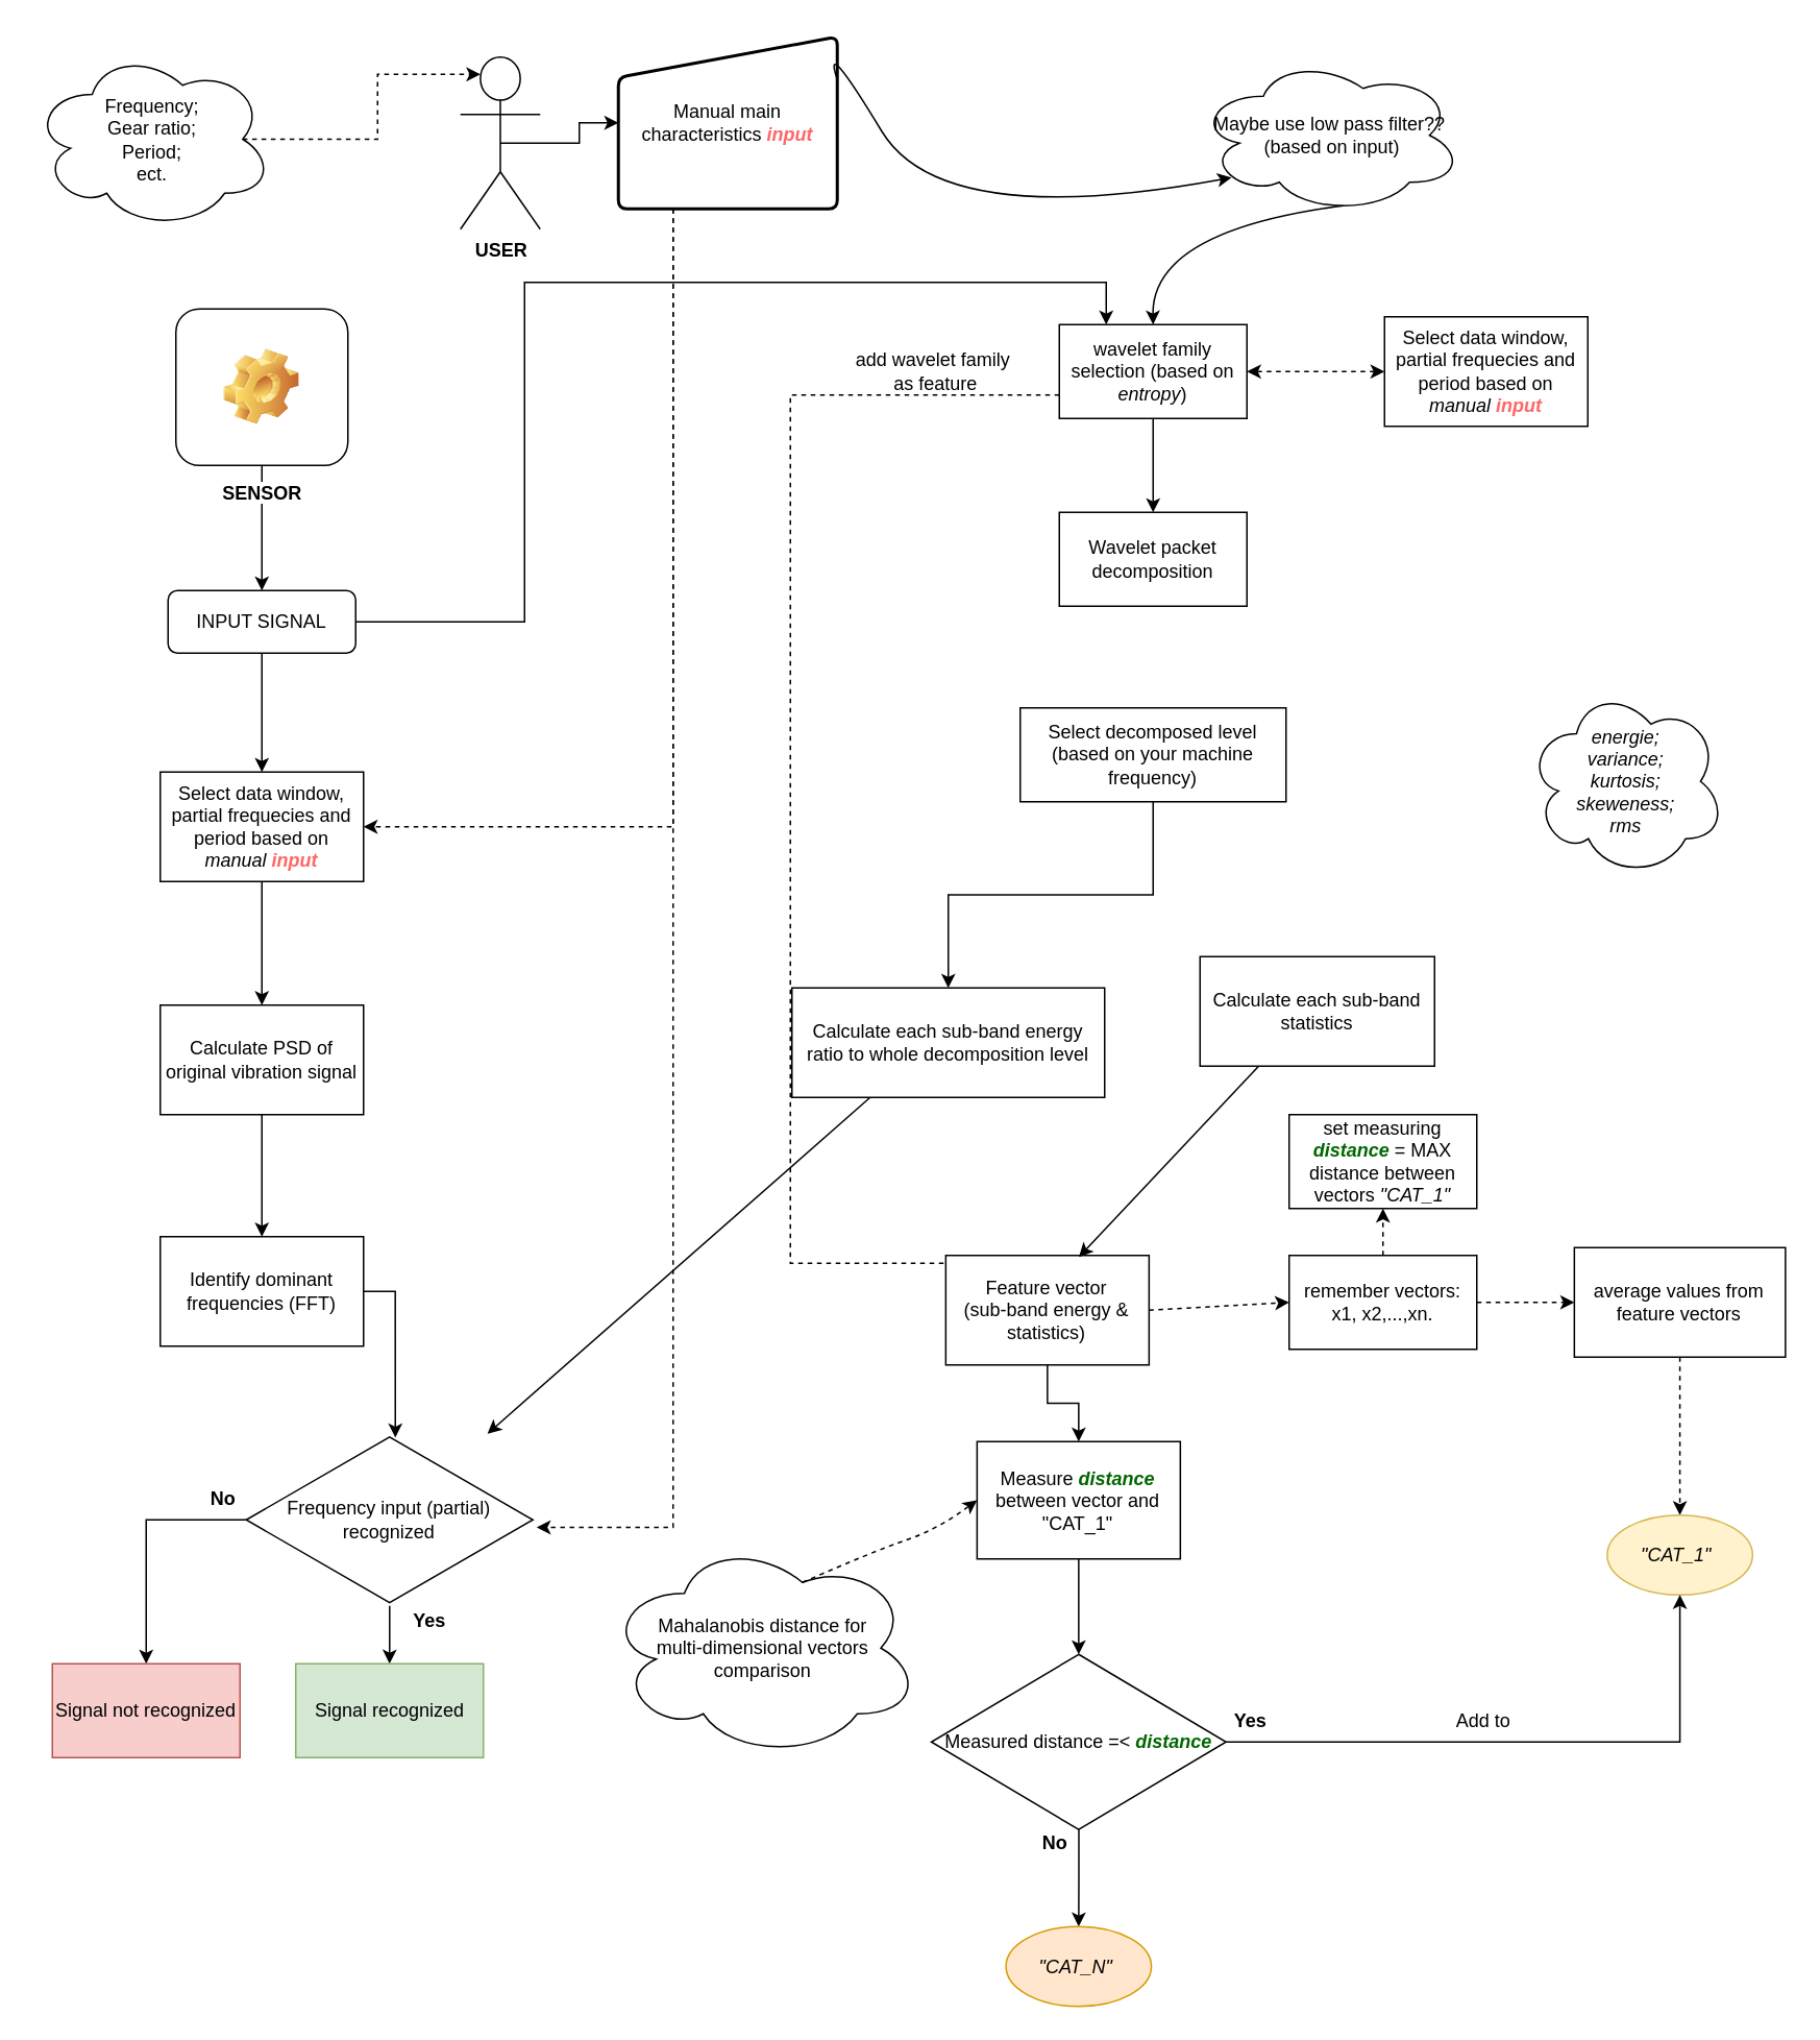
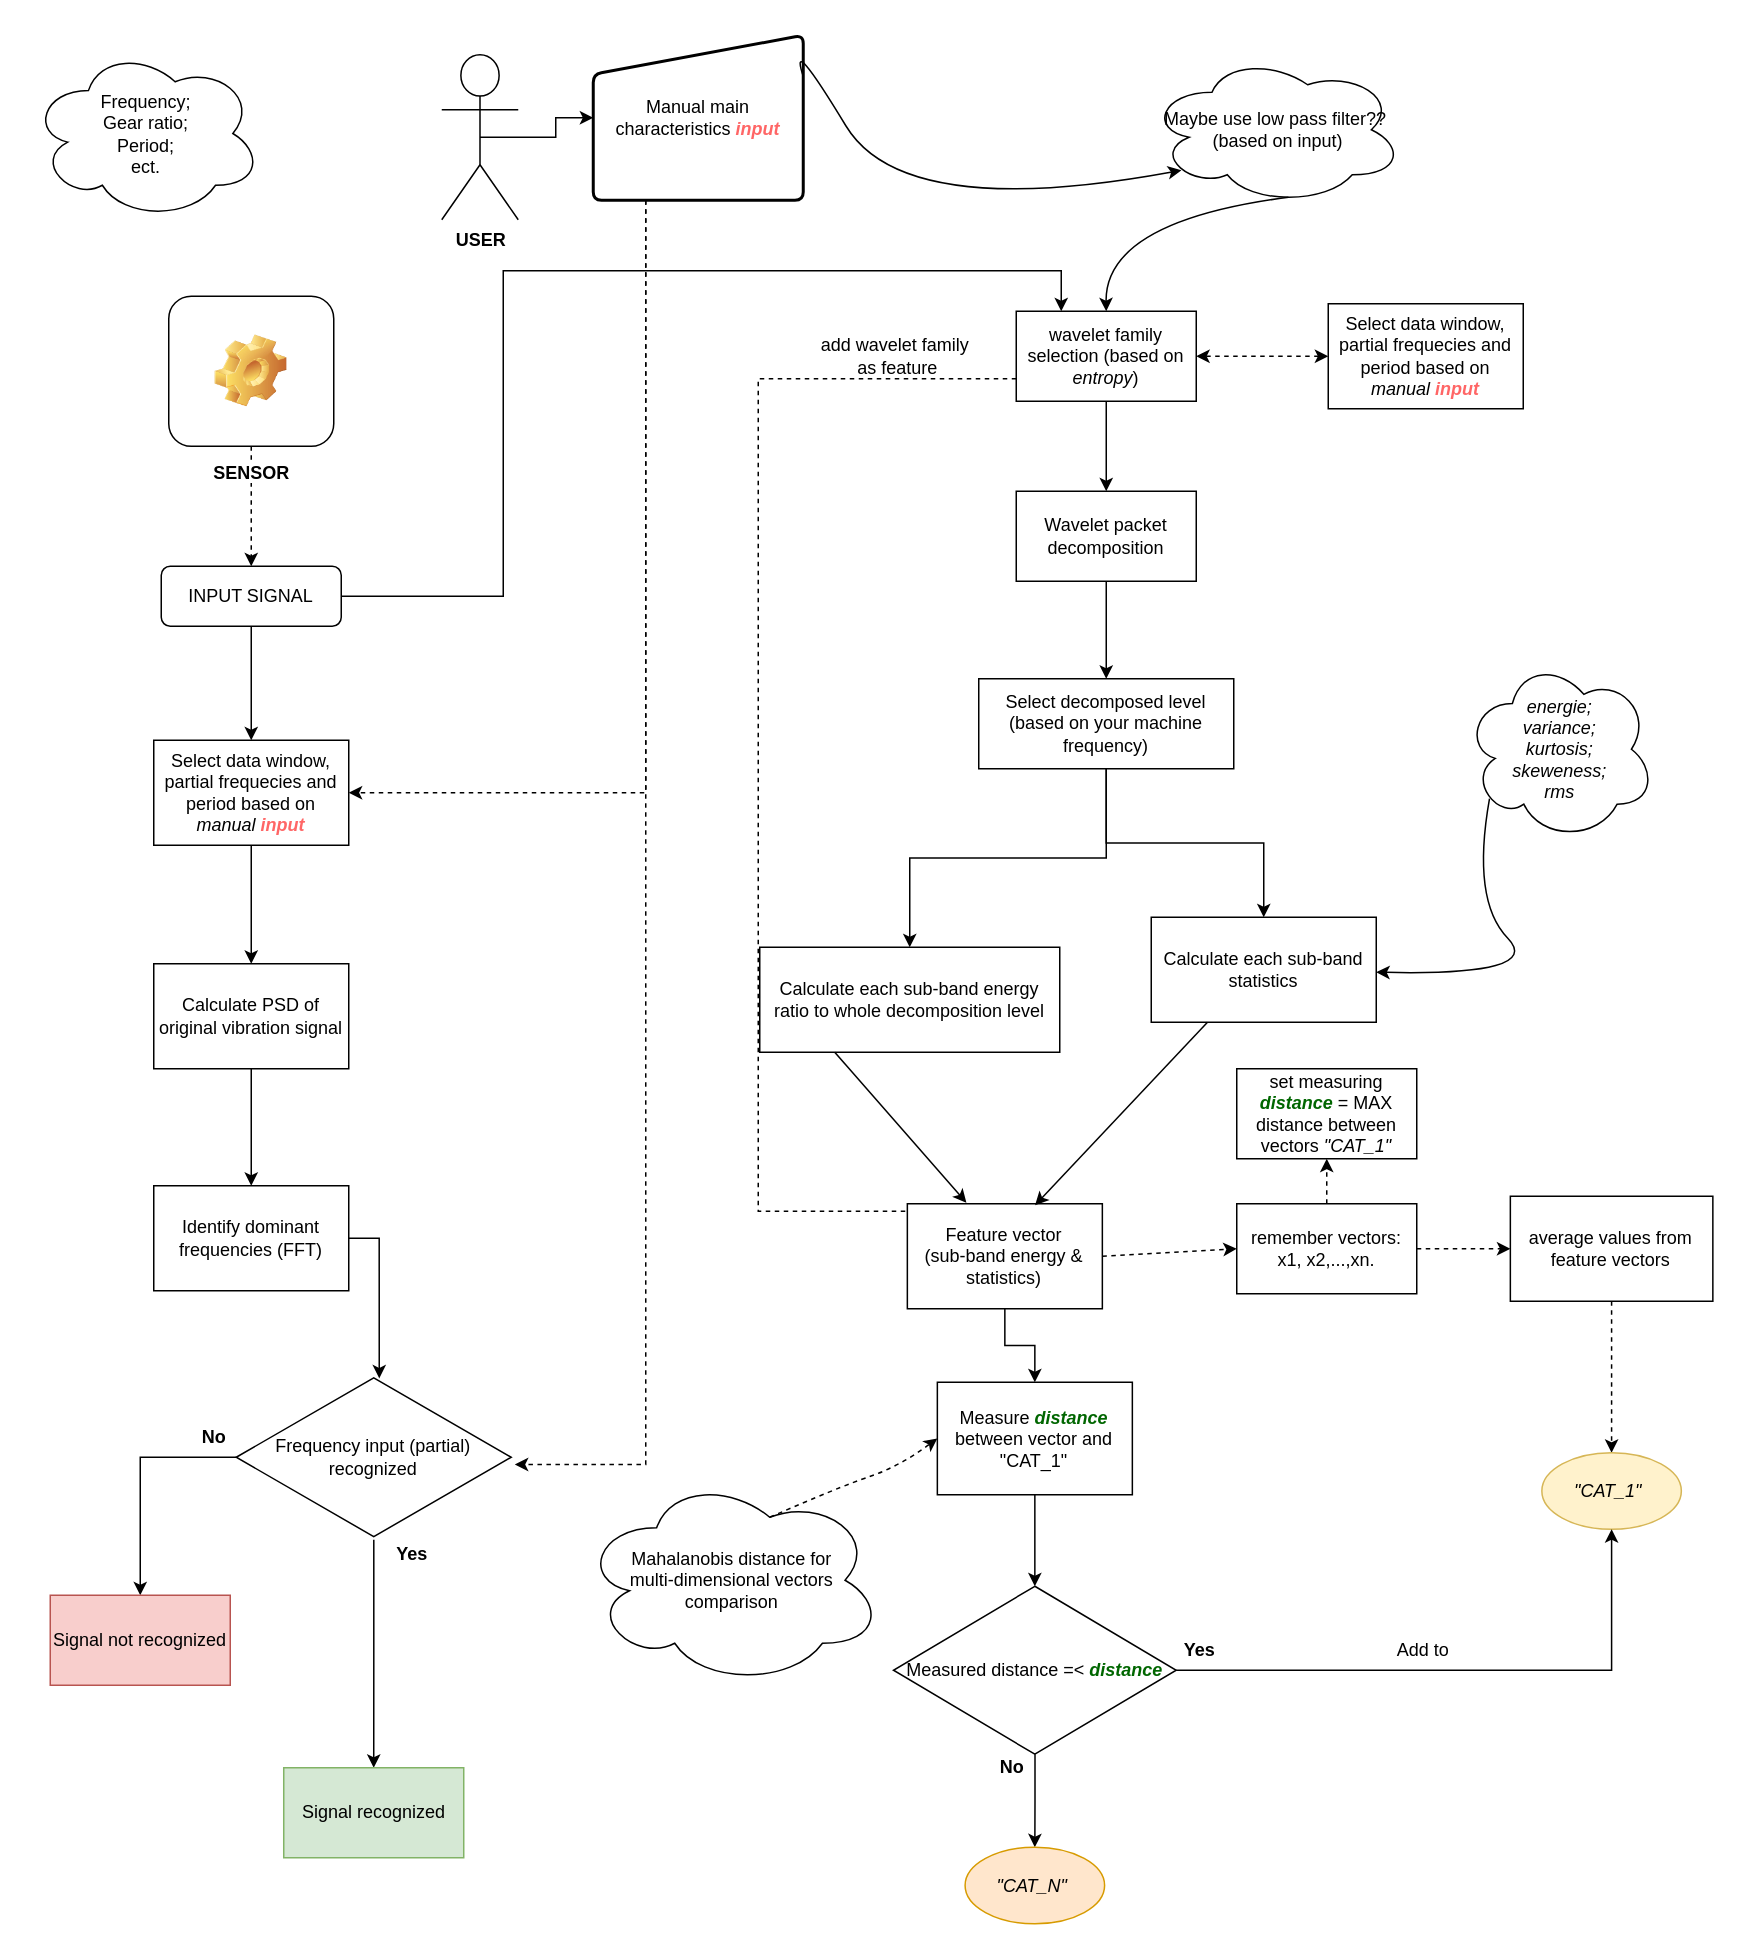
- <mxCell id="45" style="edgeStyle=orthogonalEdgeStyle;rounded=0;comic=0;orthogonalLoop=1;jettySize=auto;html=1;entryX=0.25;entryY=0.1;entryDx=0;entryDy=0;entryPerimeter=0;dashed=1;strokeWidth=1;exitX=0.875;exitY=0.5;exitDx=0;exitDy=0;exitPerimeter=0;" edge="1" parent="1" source="46" target="27"><mxGeometry relative="1" as="geometry"><Array as="points"><mxPoint x="241" y="88" /><mxPoint x="241" y="47" /></Array></mxGeometry></mxCell>
- <mxCell id="30" value="" style="edgeStyle=orthogonalEdgeStyle;rounded=0;comic=0;orthogonalLoop=1;jettySize=auto;html=1;" parent="1" source="31" target="3" edge="1"><mxGeometry relative="1" as="geometry" /></mxCell>
+ <mxCell id="30" value="" style="edgeStyle=orthogonalEdgeStyle;rounded=0;comic=0;orthogonalLoop=1;jettySize=auto;html=1;dashed=1;" parent="1" source="31" target="3" edge="1"><mxGeometry relative="1" as="geometry" /></mxCell>
+ <mxCell id="8" style="edgeStyle=orthogonalEdgeStyle;rounded=0;comic=0;orthogonalLoop=1;jettySize=auto;html=1;exitX=0.5;exitY=1;exitDx=0;exitDy=0;" parent="1" source="9" target="12" edge="1"><mxGeometry relative="1" as="geometry" /></mxCell>
+ <mxCell id="11" style="edgeStyle=orthogonalEdgeStyle;rounded=0;comic=0;orthogonalLoop=1;jettySize=auto;html=1;exitX=0.5;exitY=1;exitDx=0;exitDy=0;entryX=0.5;entryY=0;entryDx=0;entryDy=0;" parent="1" source="12" target="16" edge="1"><mxGeometry relative="1" as="geometry" /></mxCell>
+ <mxCell id="18" value="" style="curved=1;endArrow=classic;html=1;exitX=0.13;exitY=0.77;exitDx=0;exitDy=0;exitPerimeter=0;" parent="1" source="17" target="16" edge="1"><mxGeometry width="50" height="50" relative="1" as="geometry"><mxPoint x="654.4" y="482" as="sourcePoint" /><mxPoint x="704.4" y="432" as="targetPoint" /><Array as="points"><mxPoint x="980.4" y="600" /><mxPoint x="1029" y="650" /></Array></mxGeometry></mxCell>
- <mxCell id="41" value="" style="endArrow=classic;html=1;exitX=0.25;exitY=1;exitDx=0;exitDy=0;" edge="1" parent="1" source="15" target="34"><mxGeometry width="50" height="50" relative="1" as="geometry"><mxPoint x="584.4" y="682" as="sourcePoint" /><mxPoint x="464.4" y="772" as="targetPoint" /></mxGeometry></mxCell>
+ <mxCell id="41" value="" style="endArrow=classic;html=1;exitX=0.25;exitY=1;exitDx=0;exitDy=0;entryX=0.303;entryY=-0.01;entryDx=0;entryDy=0;entryPerimeter=0;" edge="1" parent="1" source="15" target="23"><mxGeometry width="50" height="50" relative="1" as="geometry"><mxPoint x="584.4" y="682" as="sourcePoint" /><mxPoint x="464.4" y="772" as="targetPoint" /></mxGeometry></mxCell>
- <mxCell id="39" value="Signal recognized" style="rounded=0;whiteSpace=wrap;html=1;fillColor=#d5e8d4;strokeColor=#82b366;" parent="1" vertex="1"><mxGeometry x="188.66" y="1063" width="120" height="60" as="geometry" /></mxCell>
+ <mxCell id="39" value="Signal recognized" style="rounded=0;whiteSpace=wrap;html=1;fillColor=#d5e8d4;strokeColor=#82b366;" parent="1" vertex="1"><mxGeometry x="188.66" y="1178" width="120" height="60" as="geometry" /></mxCell>
